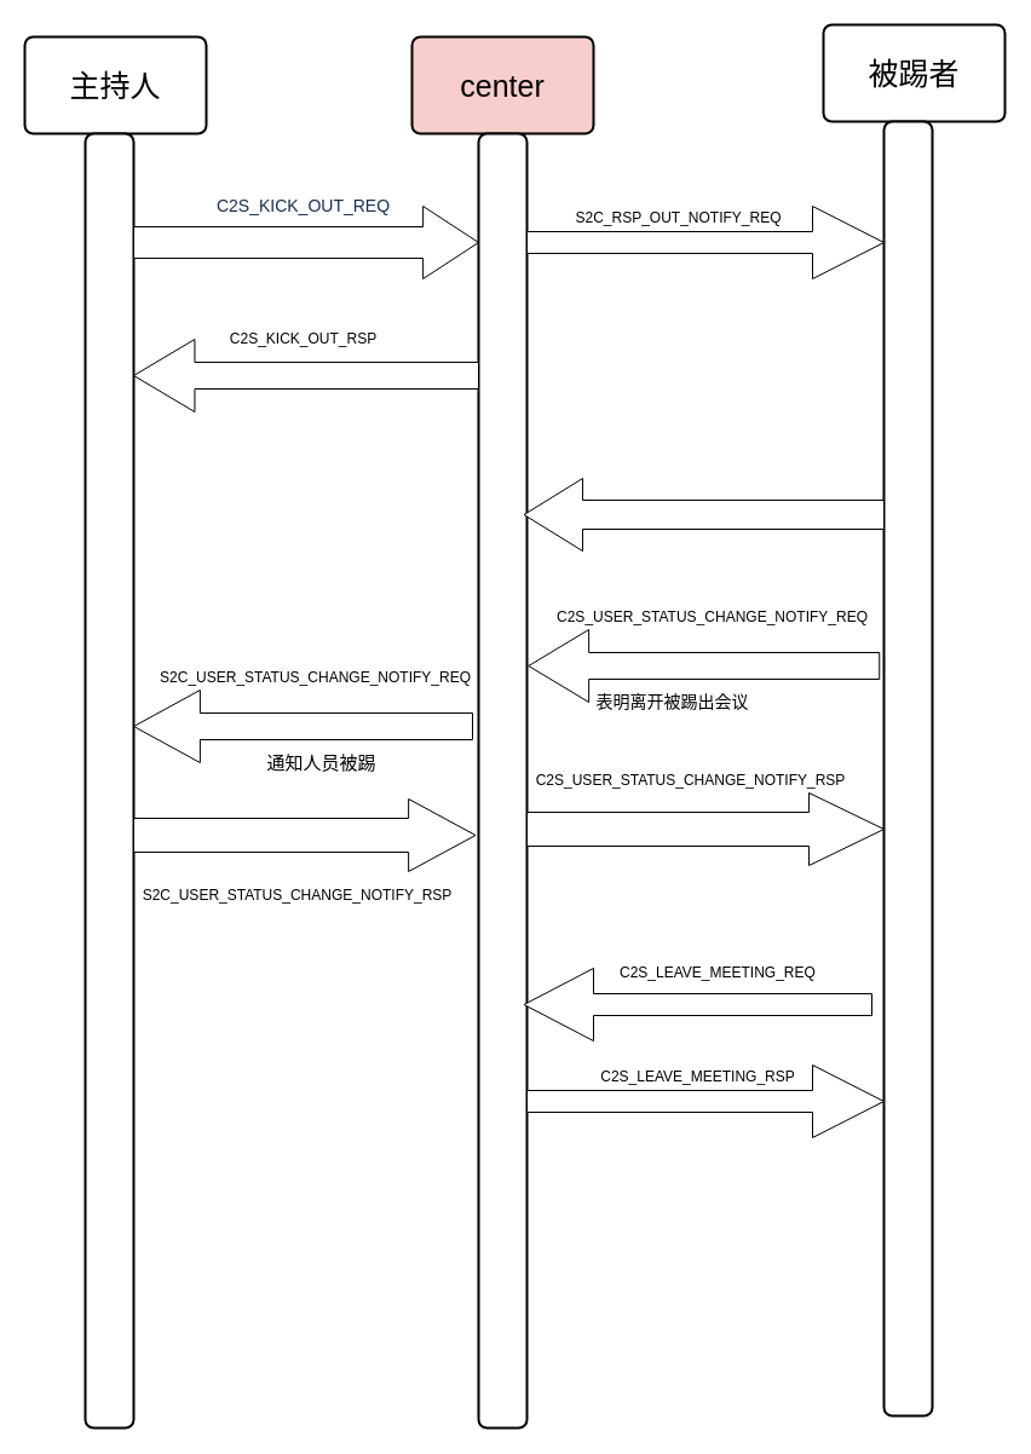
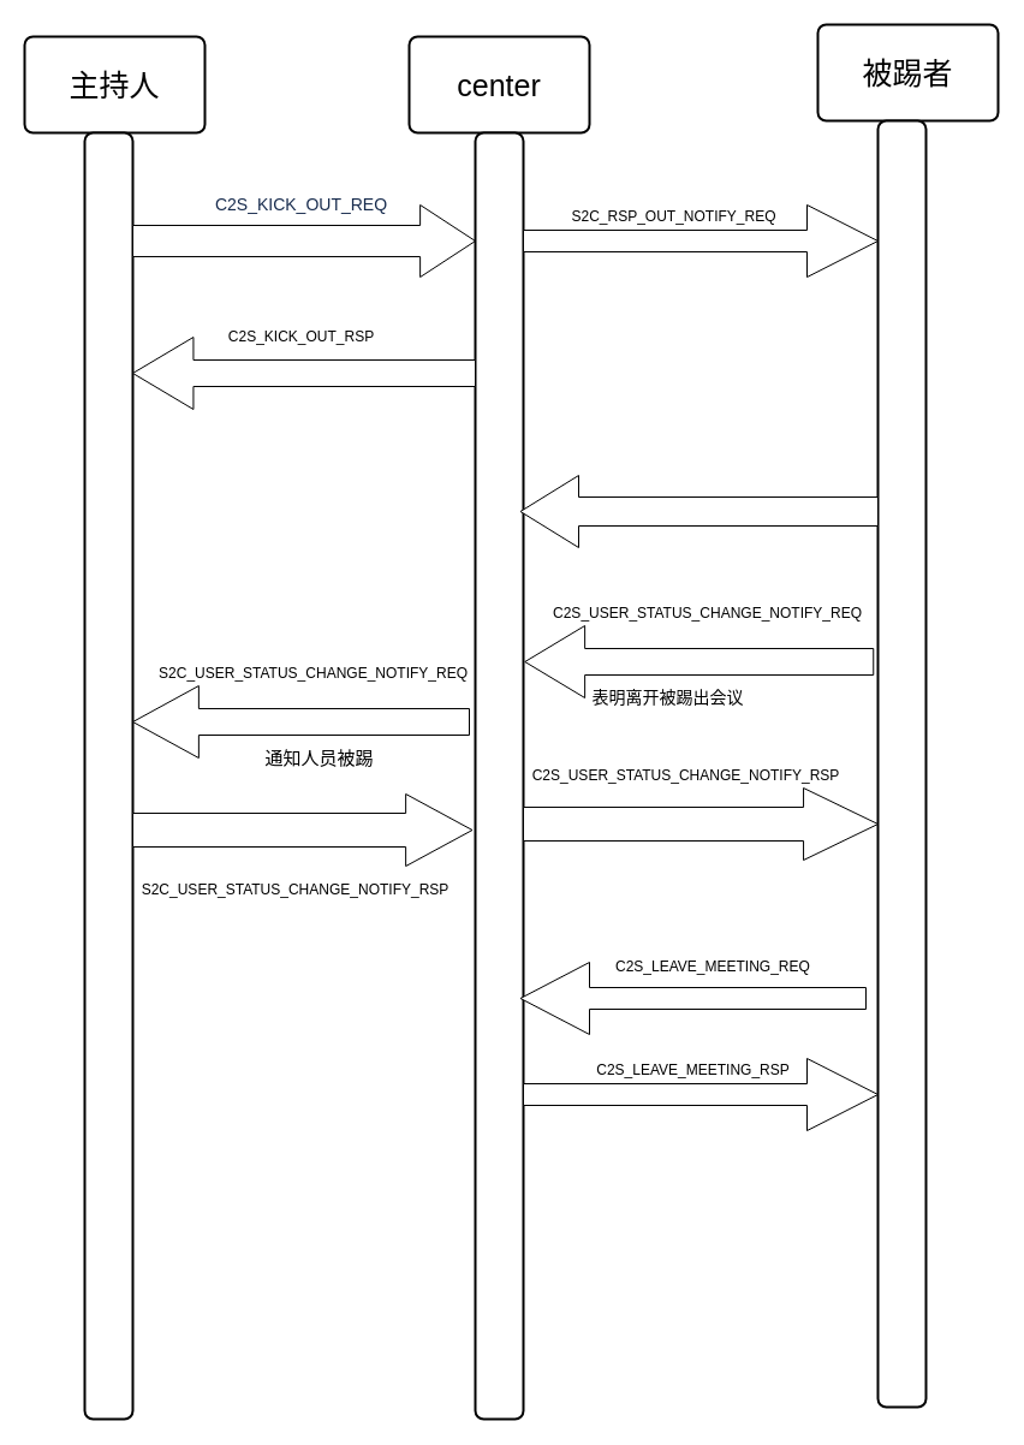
- <mxCell id="3" value="&lt;font style=&quot;font-size: 25px&quot;&gt;center&lt;/font&gt;" style="rounded=1;whiteSpace=wrap;html=1;absoluteArcSize=1;arcSize=14;strokeWidth=2;fillColor=#f8cecc;" vertex="1" parent="1"><mxGeometry x="340" y="30" width="150" height="80" as="geometry" /></mxCell>
+ <mxCell id="3" value="&lt;font style=&quot;font-size: 25px&quot;&gt;center&lt;/font&gt;" style="rounded=1;whiteSpace=wrap;html=1;absoluteArcSize=1;arcSize=14;strokeWidth=2;" vertex="1" parent="1"><mxGeometry x="340" y="30" width="150" height="80" as="geometry" /></mxCell>
